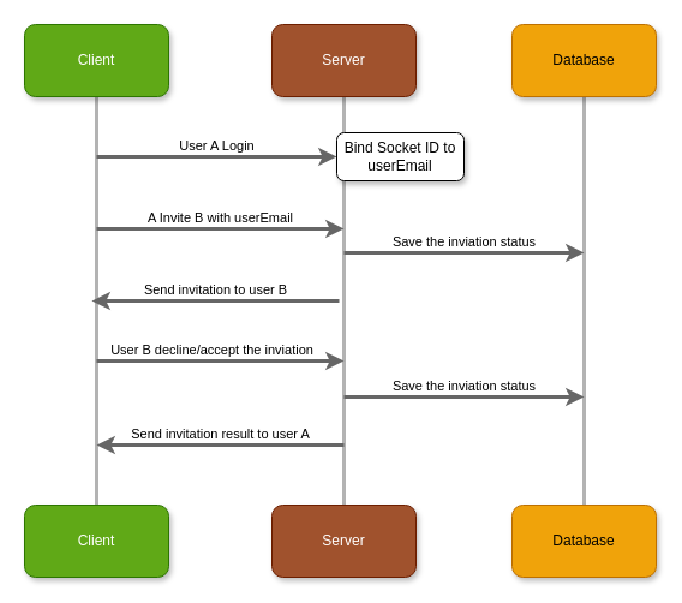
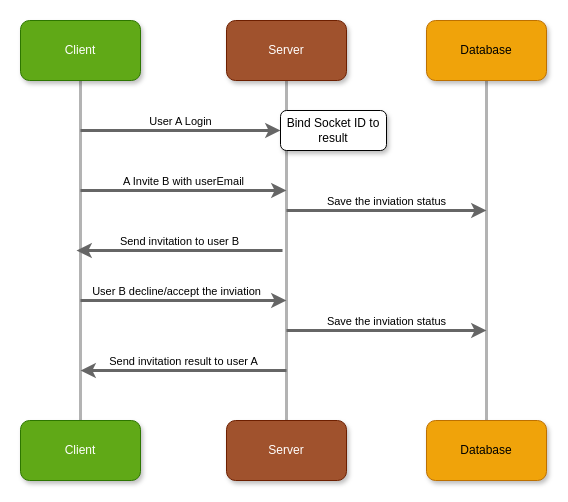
- <mxCell id="13" value="Bind Socket ID to userEmail" style="rounded=1;whiteSpace=wrap;html=1;shadow=1;" vertex="1" parent="1"><mxGeometry x="280" y="110" width="106" height="40" as="geometry" /></mxCell>
+ <mxCell id="13" value="Bind Socket ID to result" style="rounded=1;whiteSpace=wrap;html=1;shadow=1;" vertex="1" parent="1"><mxGeometry x="280" y="110" width="106" height="40" as="geometry" /></mxCell>
